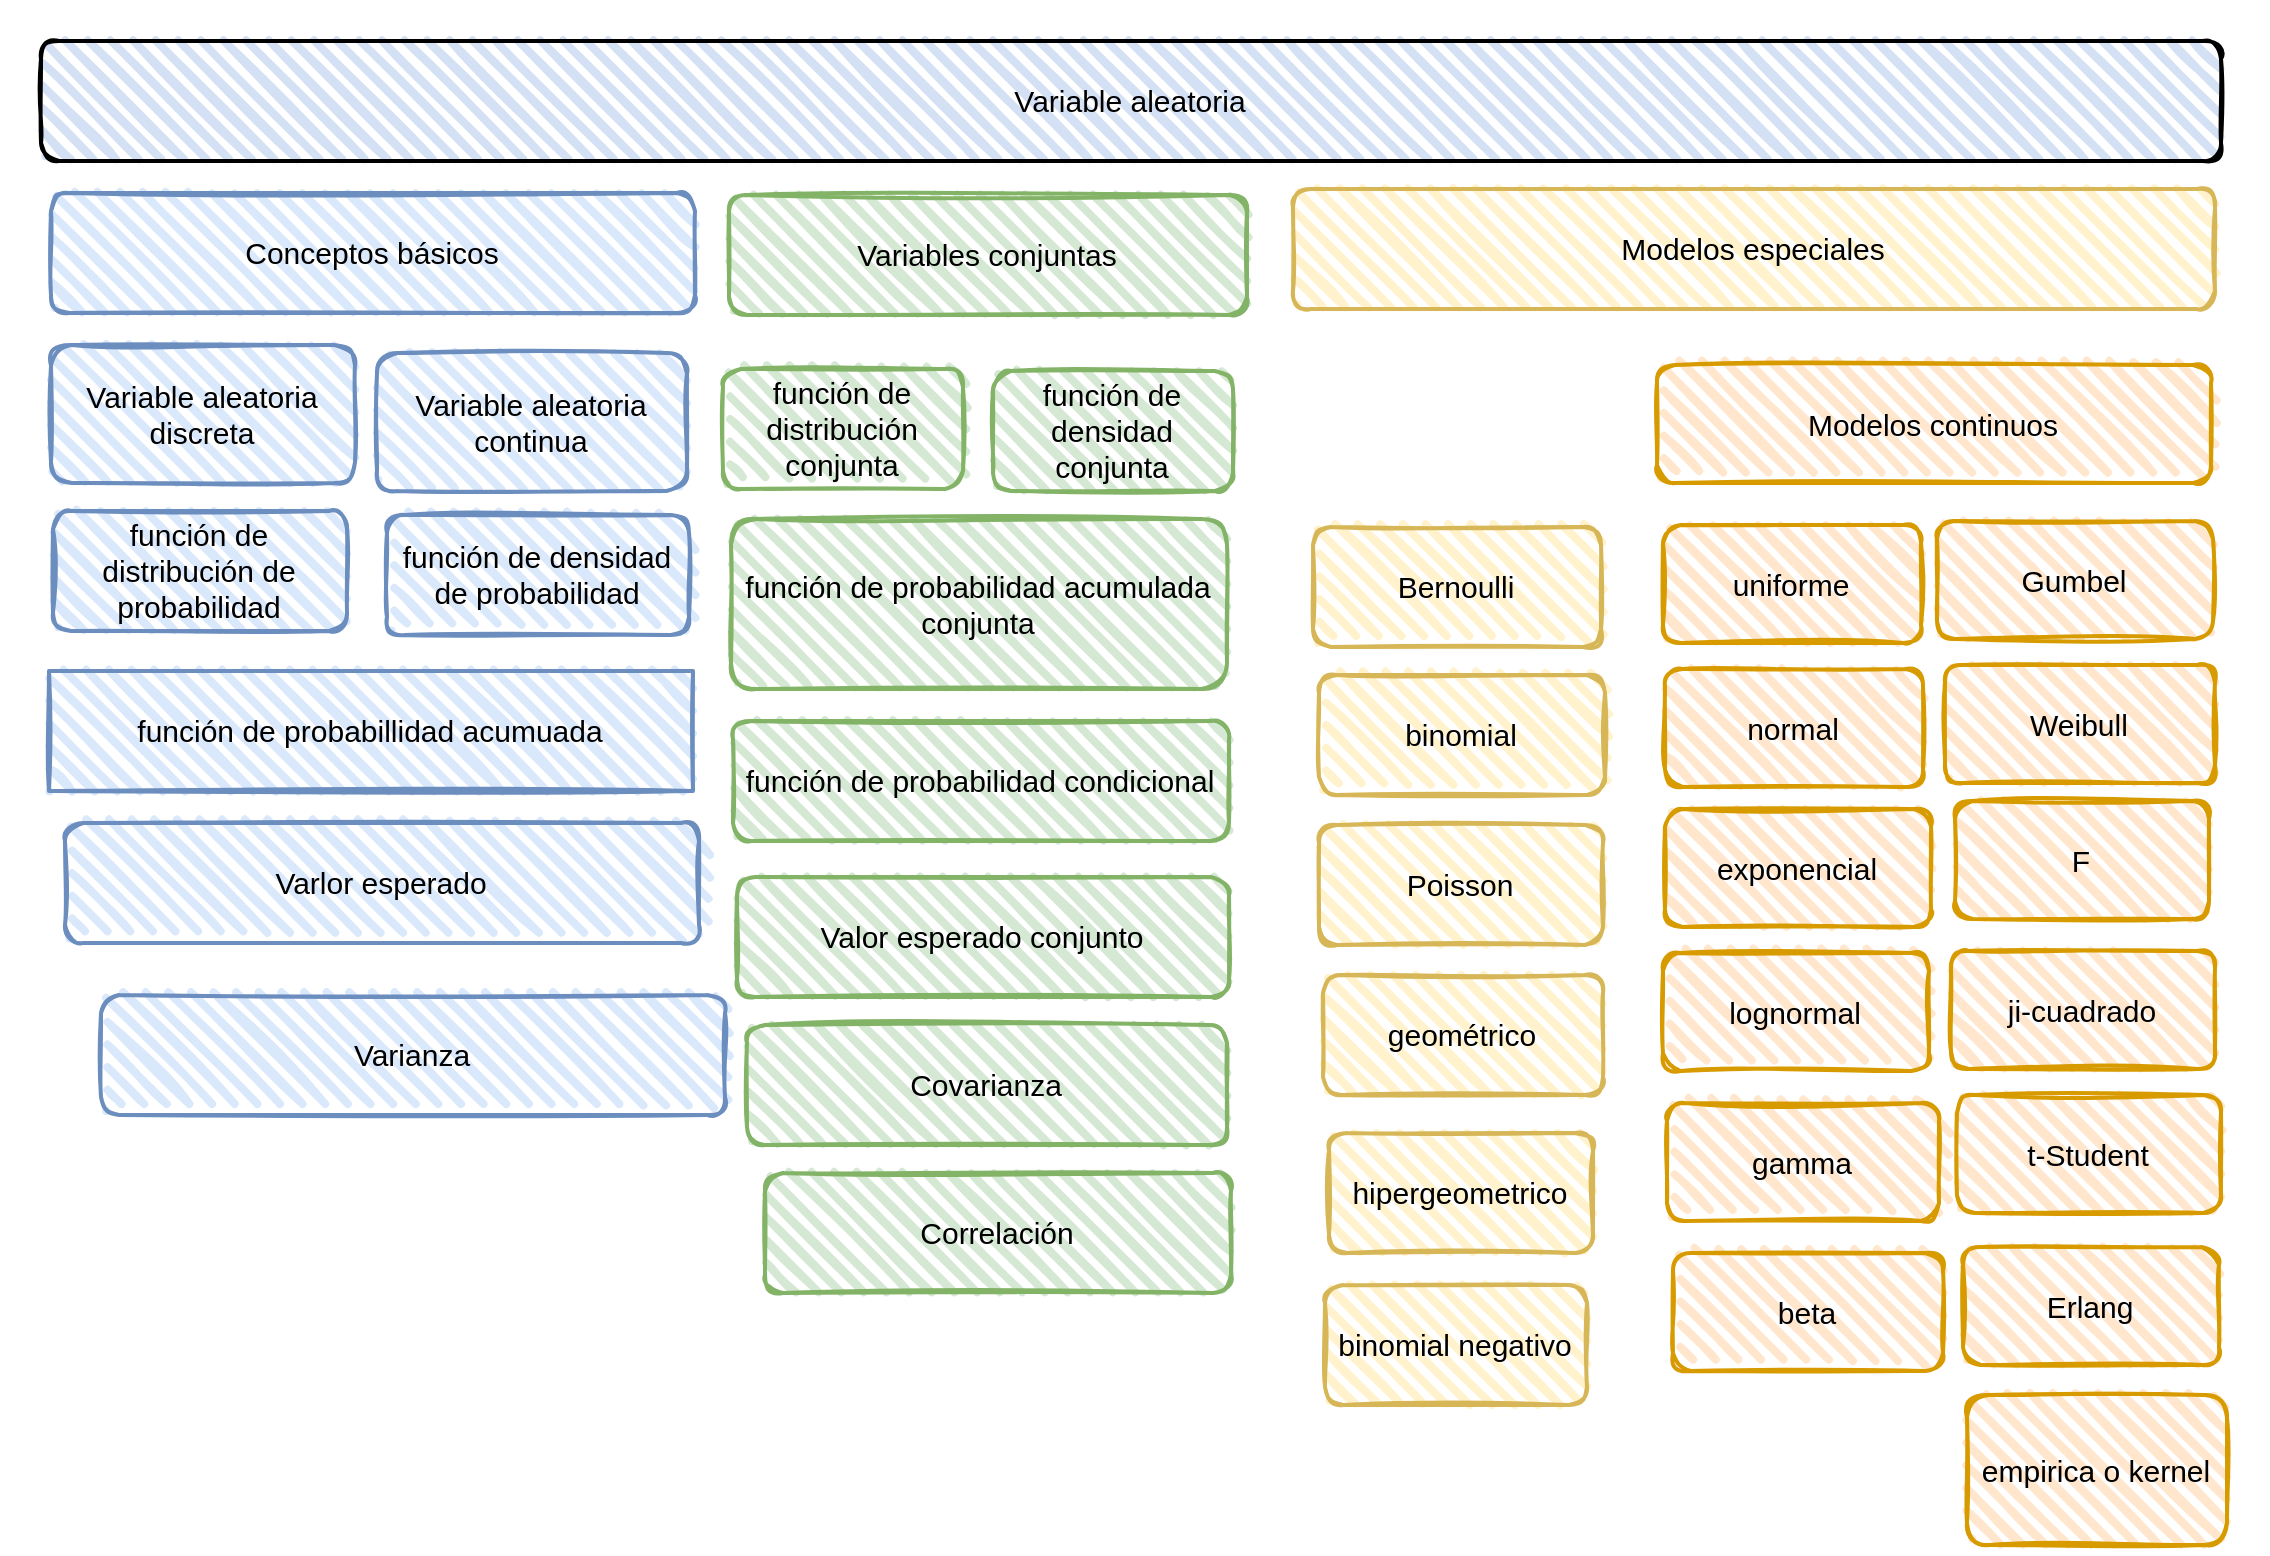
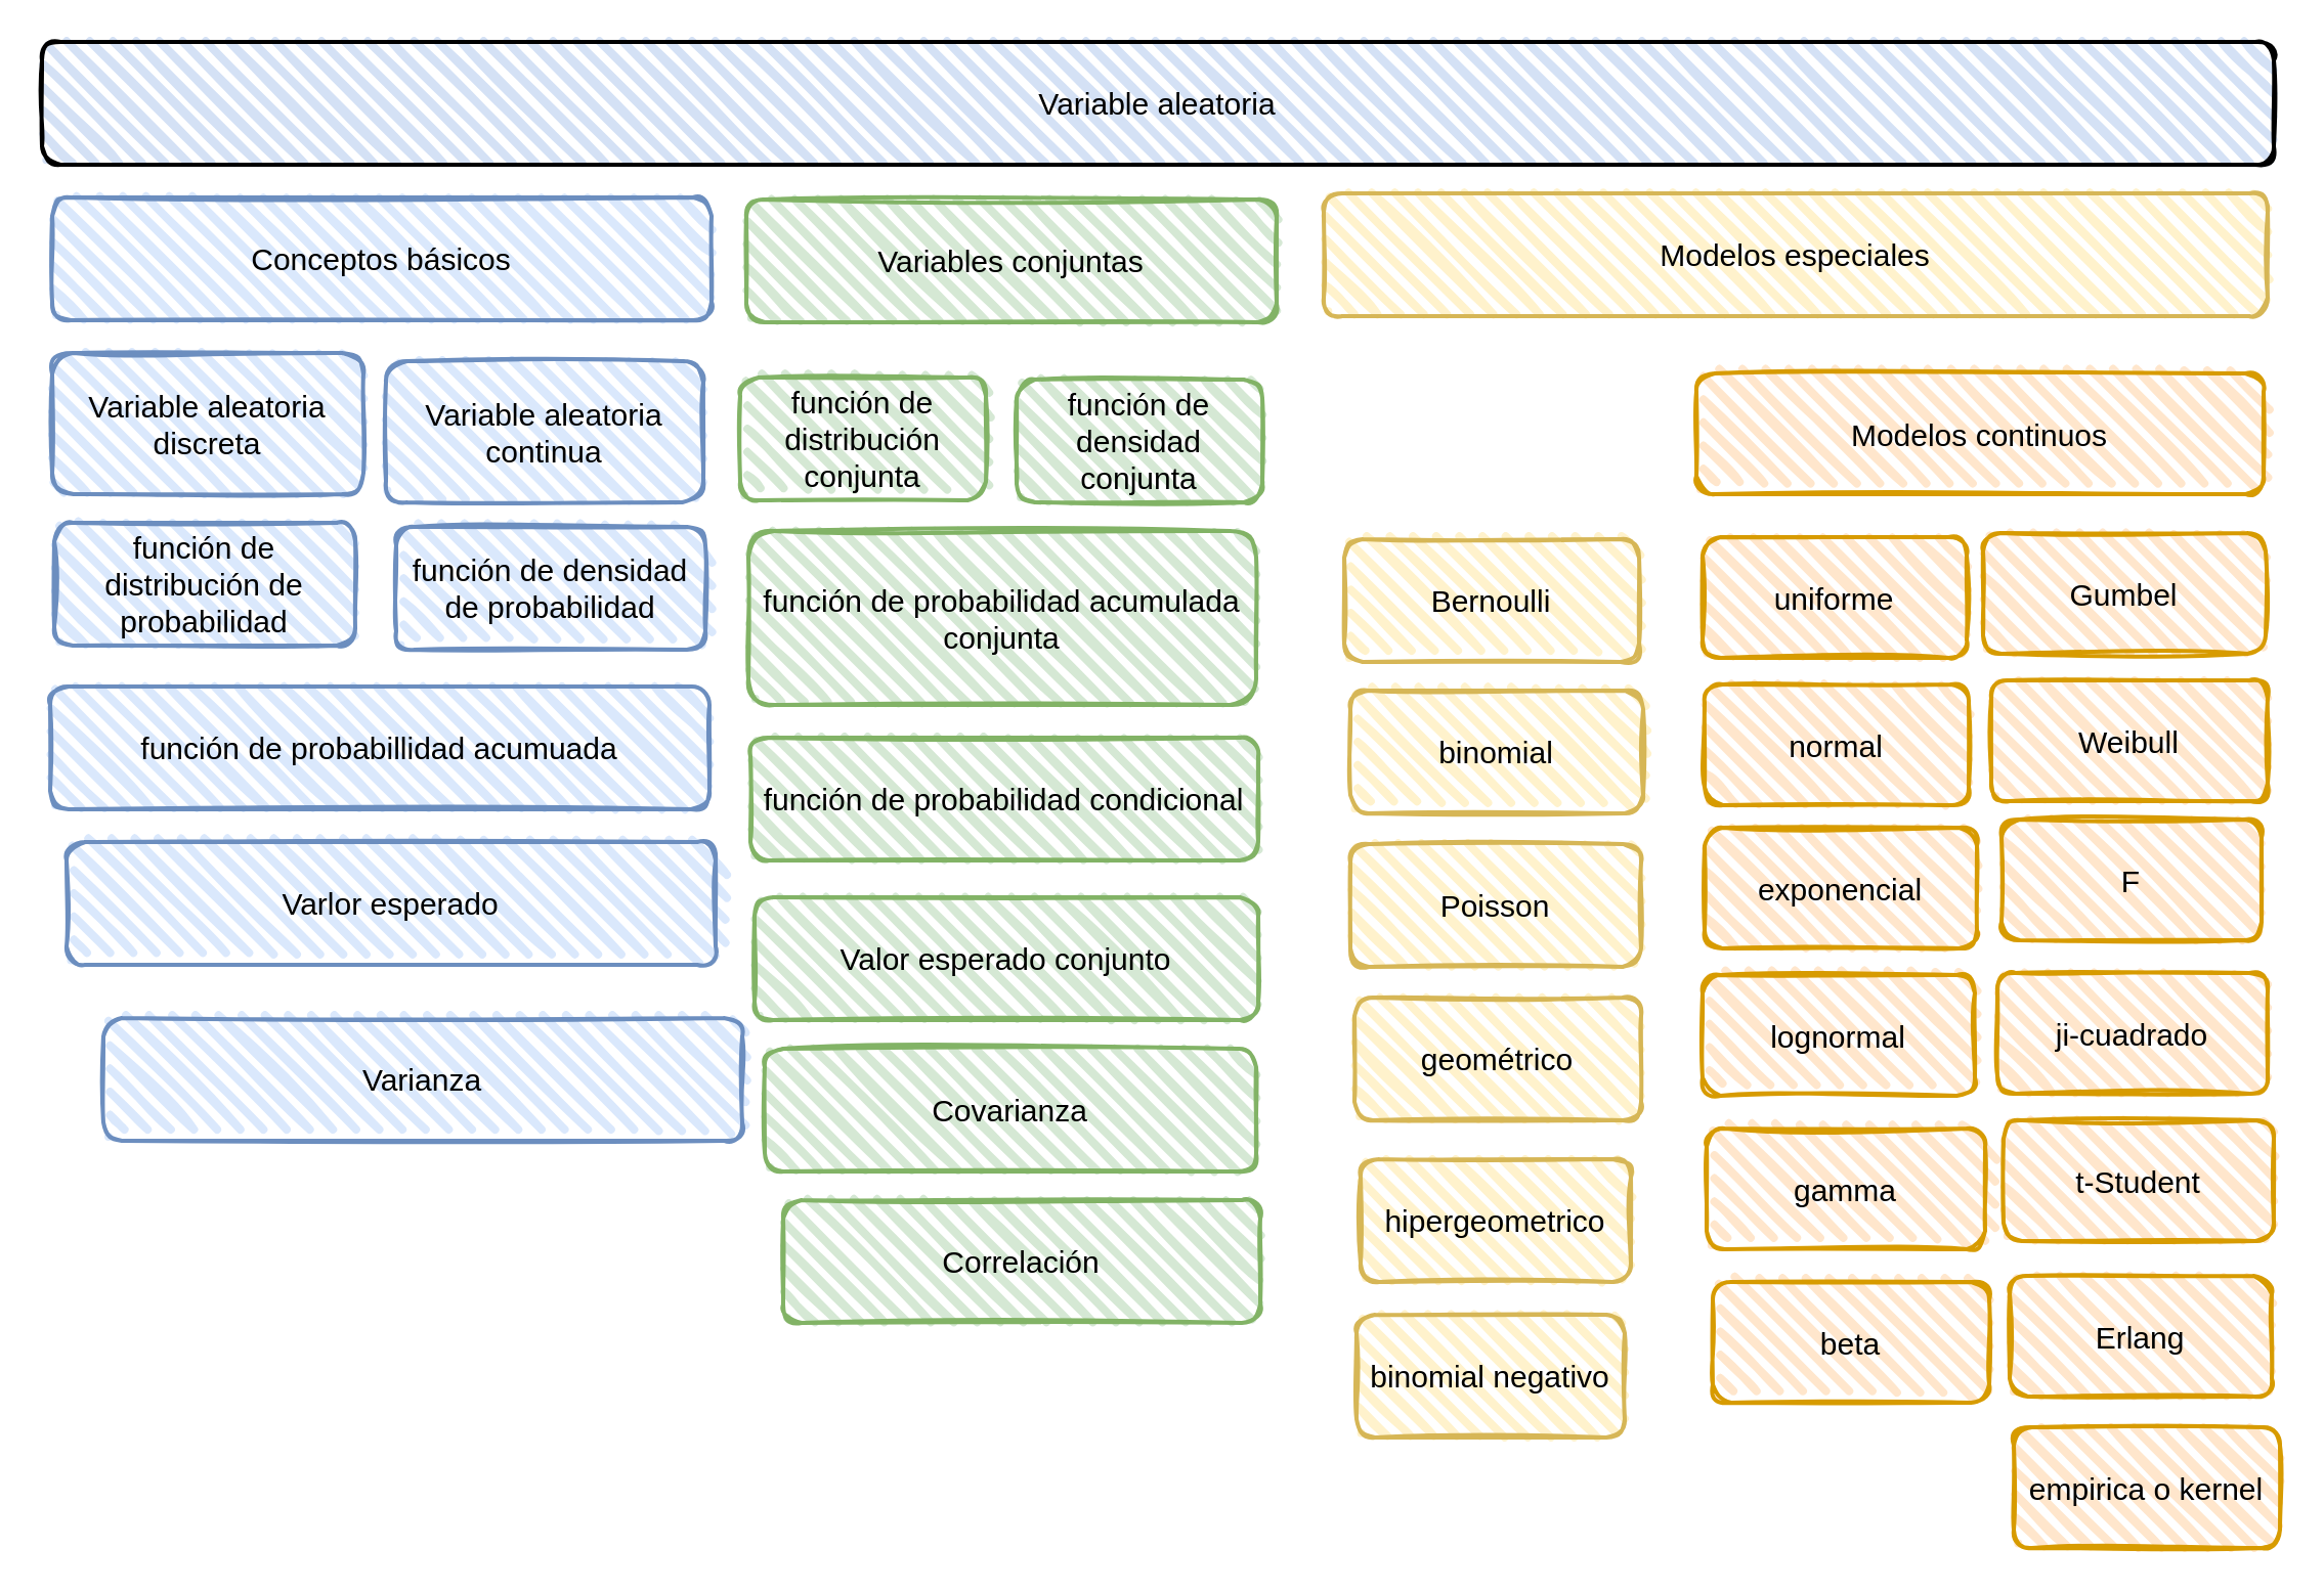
- <mxCell id="10" value="&lt;span style=&quot;font-size: 15px;&quot;&gt;función de probabillidad acumuada&lt;/span&gt;" style="whiteSpace=wrap;html=1;strokeWidth=2;fillWeight=4;hachureGap=8;hachureAngle=45;fillColor=#dae8fc;sketch=1;fontFamily=Helvetica;fontSource=https%3A%2F%2Ffonts.googleapis.com%2Fcss%3Ffamily%3DComing%2BSoon;fontSize=15;strokeColor=#6c8ebf;fontStyle=0;rounded=0;" parent="1" vertex="1"><mxGeometry x="24" y="335" width="322" height="60" as="geometry" /></mxCell>
+ <mxCell id="10" value="&lt;span style=&quot;font-size: 15px;&quot;&gt;función de probabillidad acumuada&lt;/span&gt;" style="rounded=1;whiteSpace=wrap;html=1;strokeWidth=2;fillWeight=4;hachureGap=8;hachureAngle=45;fillColor=#dae8fc;sketch=1;fontFamily=Helvetica;fontSource=https%3A%2F%2Ffonts.googleapis.com%2Fcss%3Ffamily%3DComing%2BSoon;fontSize=15;strokeColor=#6c8ebf;fontStyle=0" parent="1" vertex="1"><mxGeometry x="24" y="335" width="322" height="60" as="geometry" /></mxCell>
- <mxCell id="39" value="&lt;span style=&quot;font-size: 15px;&quot;&gt;empirica o kernel&lt;/span&gt;" style="rounded=1;whiteSpace=wrap;html=1;strokeWidth=2;fillWeight=4;hachureGap=8;hachureAngle=45;fillColor=#ffe6cc;sketch=1;fontFamily=Helvetica;fontSource=https%3A%2F%2Ffonts.googleapis.com%2Fcss%3Ffamily%3DComing%2BSoon;fontSize=15;strokeColor=#d79b00;fontStyle=0" parent="1" vertex="1"><mxGeometry x="983" y="697" width="130" height="75" as="geometry" /></mxCell>
+ <mxCell id="39" value="&lt;span style=&quot;font-size: 15px;&quot;&gt;empirica o kernel&lt;/span&gt;" style="rounded=1;whiteSpace=wrap;html=1;strokeWidth=2;fillWeight=4;hachureGap=8;hachureAngle=45;fillColor=#ffe6cc;sketch=1;fontFamily=Helvetica;fontSource=https%3A%2F%2Ffonts.googleapis.com%2Fcss%3Ffamily%3DComing%2BSoon;fontSize=15;strokeColor=#d79b00;fontStyle=0" parent="1" vertex="1"><mxGeometry x="983" y="697" width="130" height="59" as="geometry" /></mxCell>
